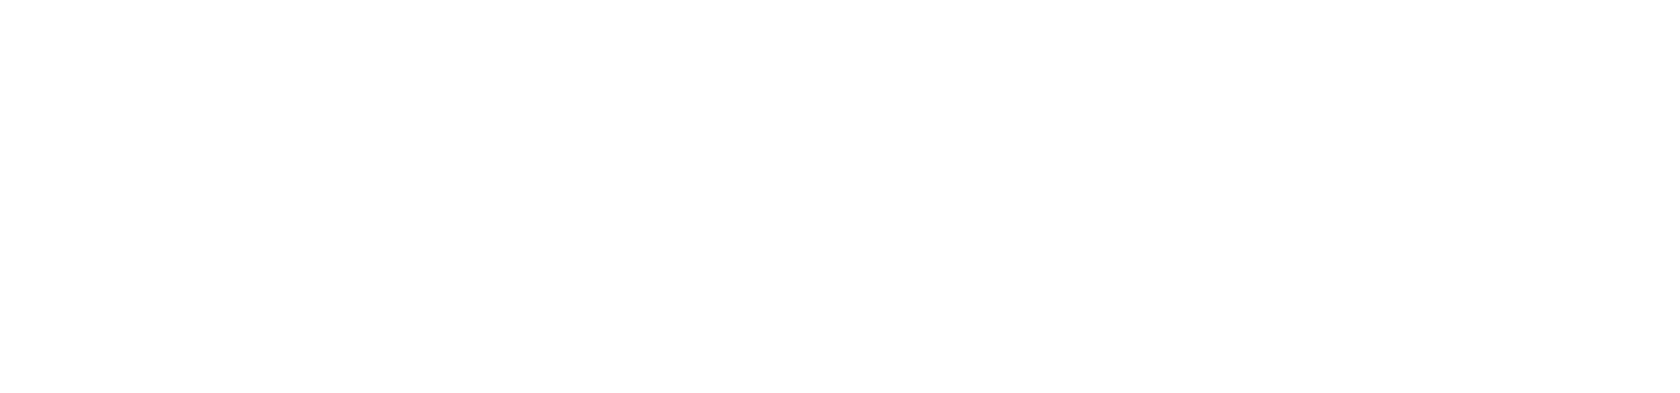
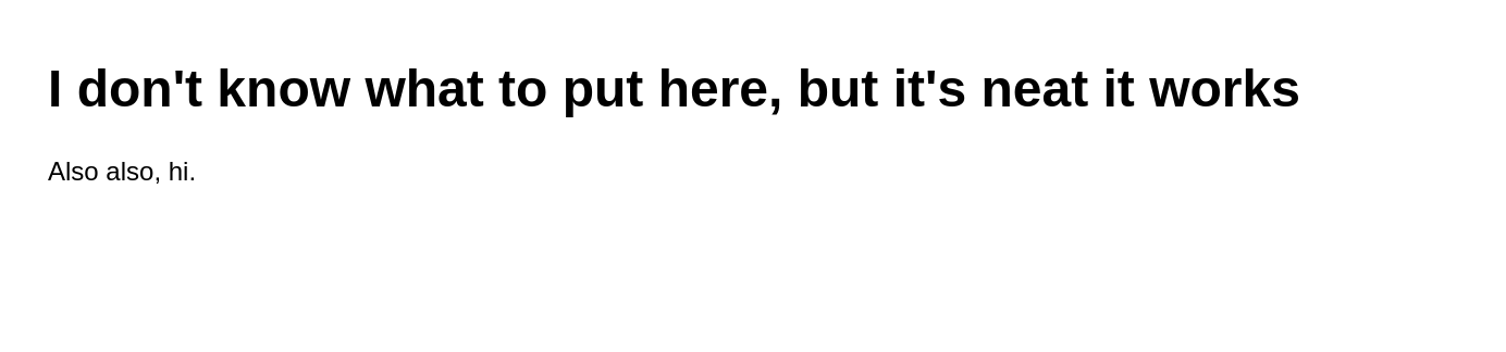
+ <mxCell id="2" value="&lt;h1 style=&quot;margin-top: 0px;&quot;&gt;I don't know what to put here, but it's neat it works&lt;/h1&gt;&lt;p&gt;Also also, hi.&lt;/p&gt;" style="text;html=1;whiteSpace=wrap;overflow=hidden;rounded=0;" vertex="1" parent="1"><mxGeometry x="20" y="20" width="650" height="120" as="geometry" /></mxCell>
